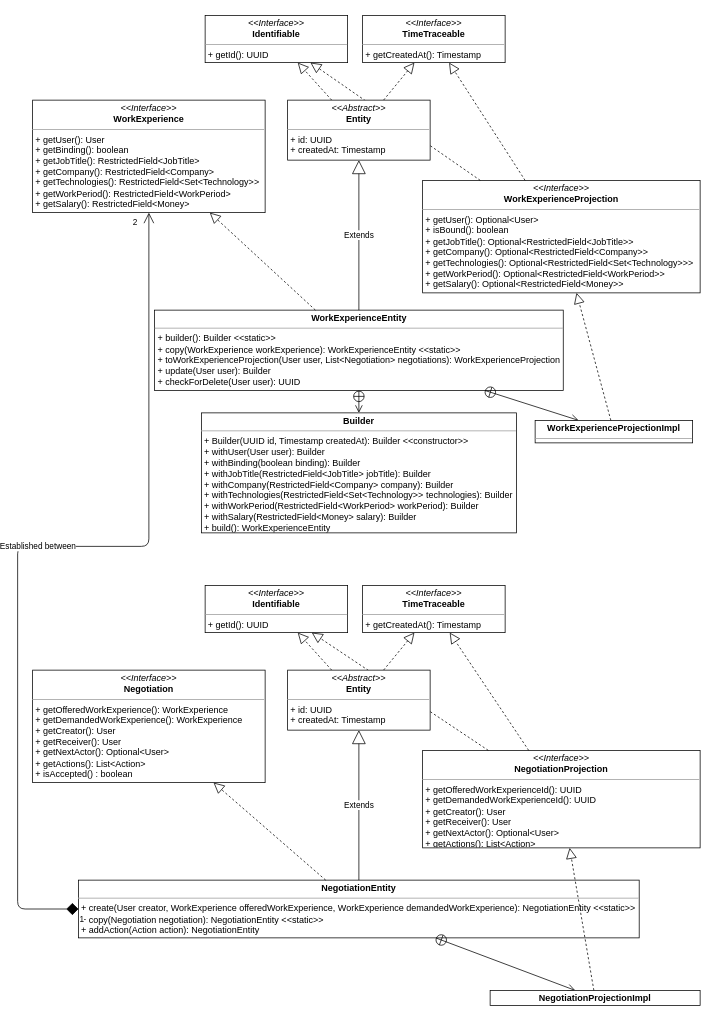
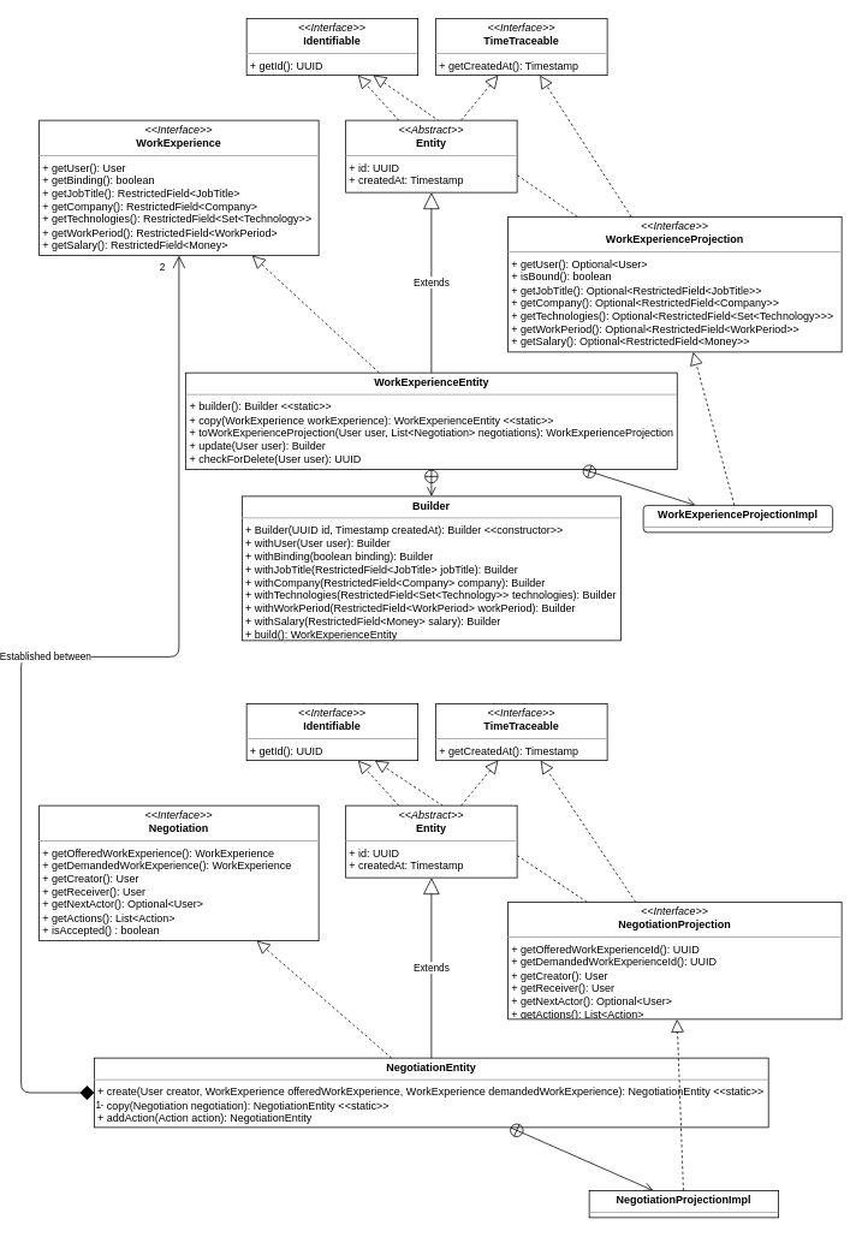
- <mxCell id="17" value="&lt;p style=&quot;margin: 0px ; margin-top: 4px ; text-align: center&quot;&gt;&lt;b&gt;WorkExperienceProjectionImpl&lt;/b&gt;&lt;/p&gt;&lt;hr size=&quot;1&quot;&gt;&lt;p style=&quot;margin: 0px ; margin-left: 4px&quot;&gt;&lt;/p&gt;&lt;p style=&quot;margin: 0px ; margin-left: 4px&quot;&gt;&lt;br&gt;&lt;/p&gt;" style="verticalAlign=top;align=left;overflow=fill;fontSize=12;fontFamily=Helvetica;html=1;rounded=0;shadow=0;comic=0;labelBackgroundColor=none;strokeWidth=1" parent="1" vertex="1"><mxGeometry x="710" y="560" width="210" height="30" as="geometry" /></mxCell>
+ <mxCell id="17" value="&lt;p style=&quot;margin: 0px ; margin-top: 4px ; text-align: center&quot;&gt;&lt;b&gt;WorkExperienceProjectionImpl&lt;/b&gt;&lt;/p&gt;&lt;hr size=&quot;1&quot;&gt;&lt;p style=&quot;margin: 0px ; margin-left: 4px&quot;&gt;&lt;/p&gt;&lt;p style=&quot;margin: 0px ; margin-left: 4px&quot;&gt;&lt;br&gt;&lt;/p&gt;" style="verticalAlign=top;align=left;overflow=fill;fontSize=12;fontFamily=Helvetica;html=1;shadow=0;comic=0;labelBackgroundColor=none;strokeWidth=1;rounded=1;" parent="1" vertex="1"><mxGeometry x="710" y="560" width="210" height="30" as="geometry" /></mxCell>
- <mxCell id="32" value="&lt;p style=&quot;margin: 0px ; margin-top: 4px ; text-align: center&quot;&gt;&lt;b&gt;NegotiationProjectionImpl&lt;/b&gt;&lt;/p&gt;&lt;hr size=&quot;1&quot;&gt;&lt;p style=&quot;margin: 0px ; margin-left: 4px&quot;&gt;&lt;/p&gt;&lt;p style=&quot;margin: 0px ; margin-left: 4px&quot;&gt;&lt;br&gt;&lt;/p&gt;" style="verticalAlign=top;align=left;overflow=fill;fontSize=12;fontFamily=Helvetica;html=1;rounded=0;shadow=0;comic=0;labelBackgroundColor=none;strokeWidth=1" parent="1" vertex="1"><mxGeometry x="650" y="1320" width="280" height="20" as="geometry" /></mxCell>
+ <mxCell id="32" value="&lt;p style=&quot;margin: 0px ; margin-top: 4px ; text-align: center&quot;&gt;&lt;b&gt;NegotiationProjectionImpl&lt;/b&gt;&lt;/p&gt;&lt;hr size=&quot;1&quot;&gt;&lt;p style=&quot;margin: 0px ; margin-left: 4px&quot;&gt;&lt;/p&gt;&lt;p style=&quot;margin: 0px ; margin-left: 4px&quot;&gt;&lt;br&gt;&lt;/p&gt;" style="verticalAlign=top;align=left;overflow=fill;fontSize=12;fontFamily=Helvetica;html=1;rounded=0;shadow=0;comic=0;labelBackgroundColor=none;strokeWidth=1" parent="1" vertex="1"><mxGeometry x="650" y="1320" width="210" height="30" as="geometry" /></mxCell>
